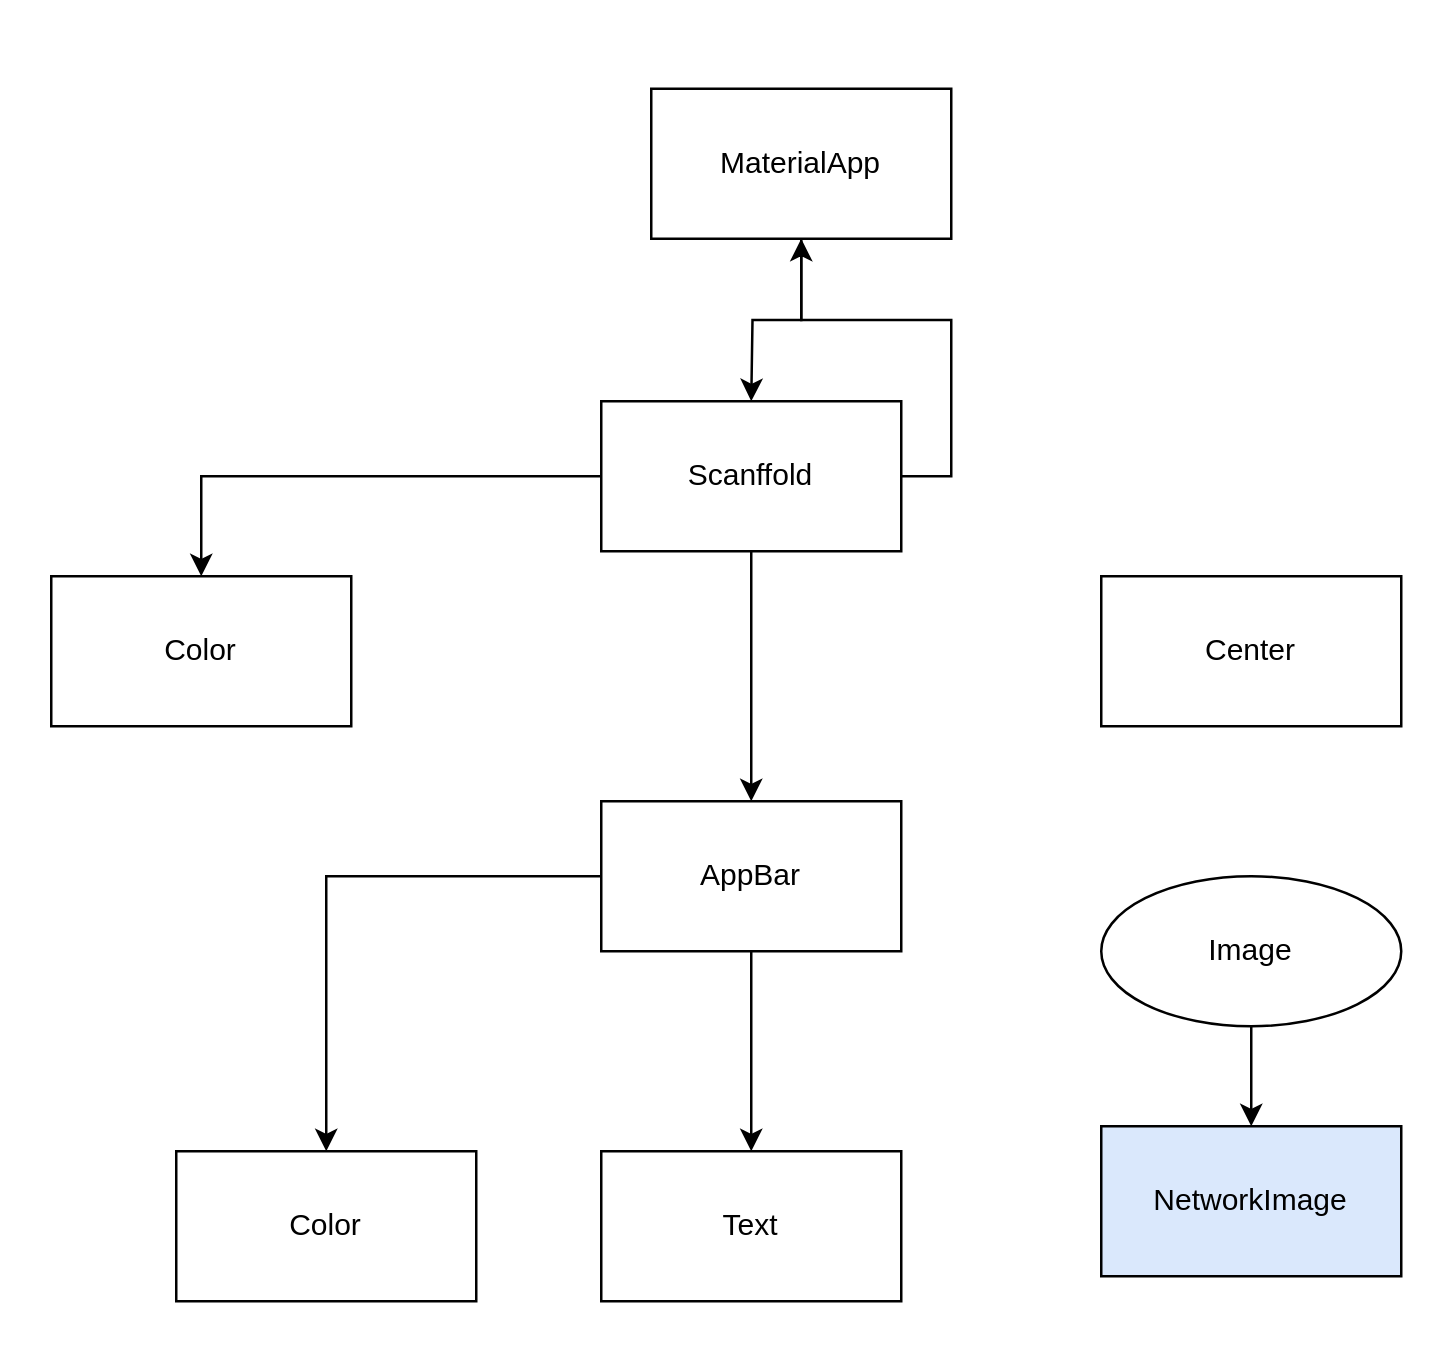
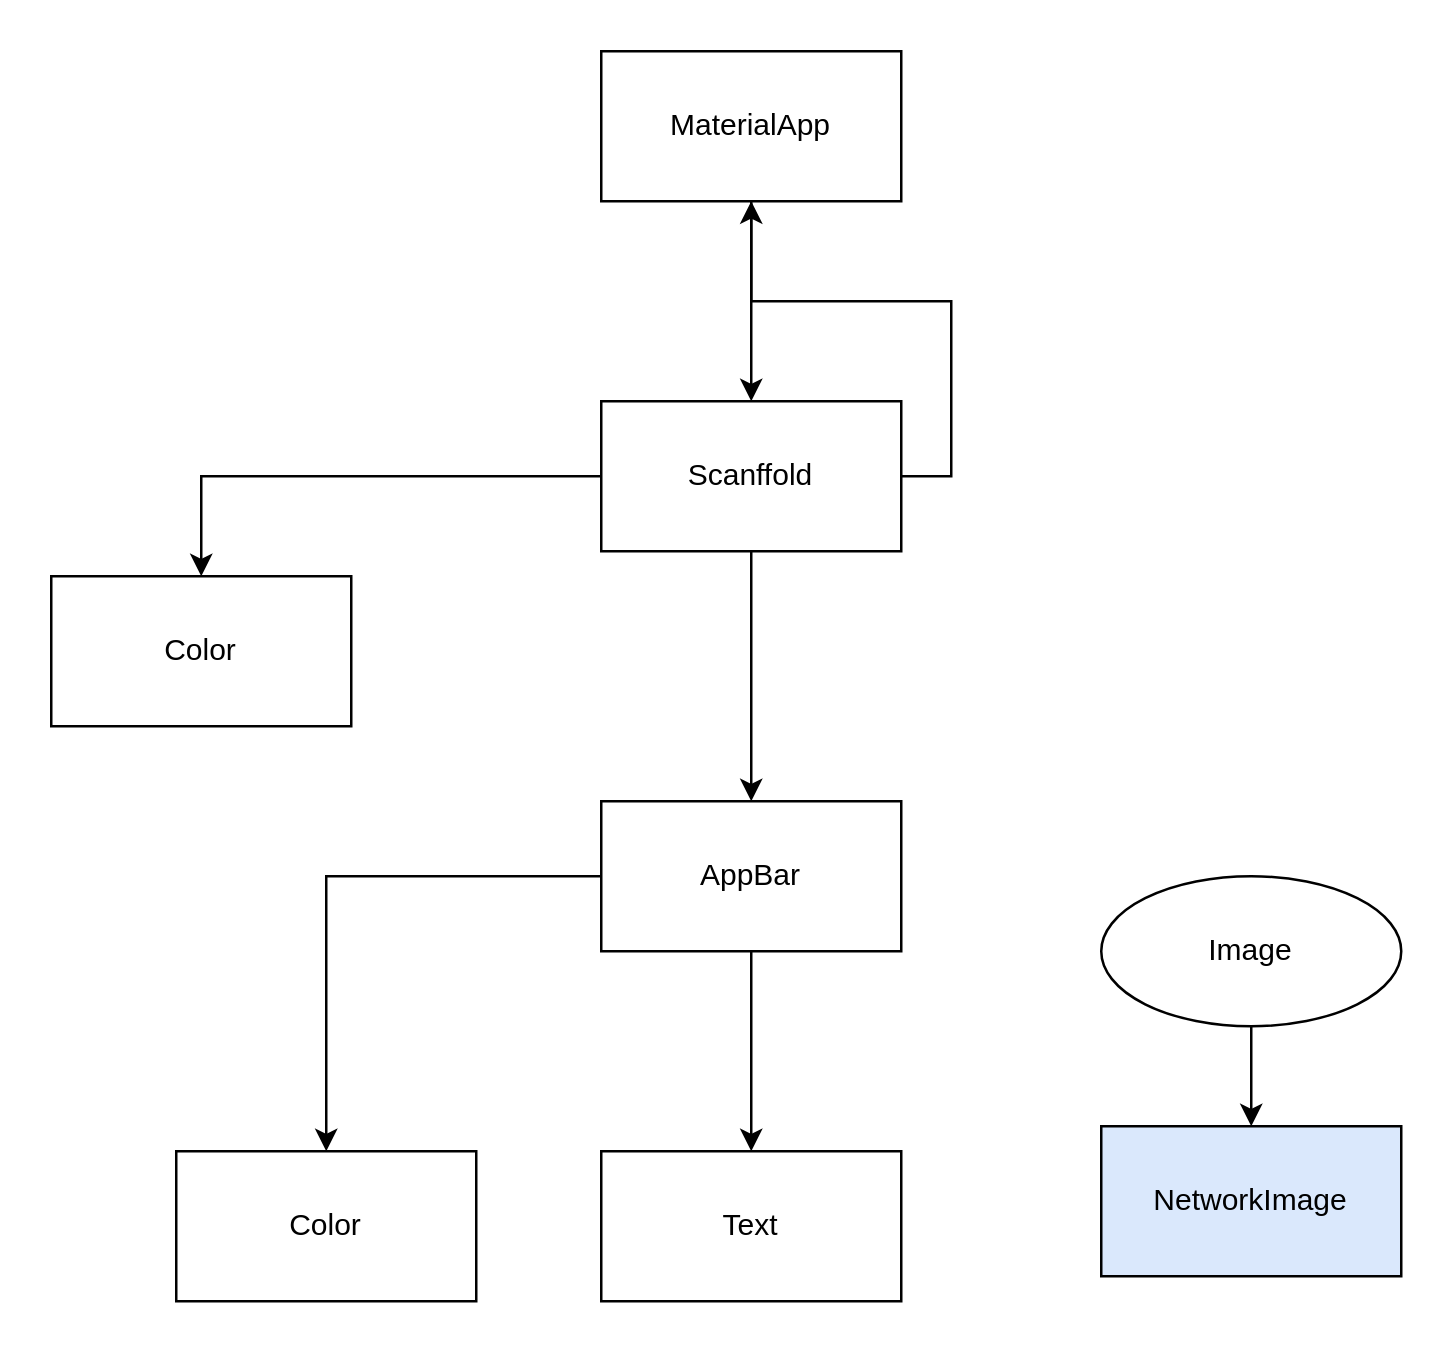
- <mxCell id="3" value="MaterialApp" style="rounded=0;whiteSpace=wrap;html=1;" vertex="1" parent="1"><mxGeometry x="260" y="35" width="120" height="60" as="geometry" /></mxCell>
+ <mxCell id="3" value="MaterialApp" style="rounded=0;whiteSpace=wrap;html=1;" vertex="1" parent="1"><mxGeometry x="240" y="20" width="120" height="60" as="geometry" /></mxCell>
- <mxCell id="9" value="Center&lt;br&gt;" style="rounded=0;whiteSpace=wrap;html=1;" vertex="1" parent="1"><mxGeometry x="440" y="230" width="120" height="60" as="geometry" /></mxCell>
